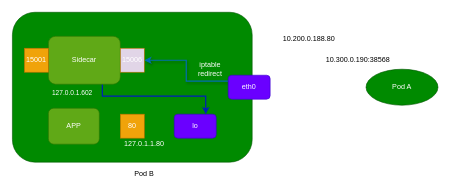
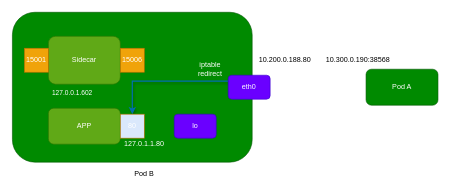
- <mxCell id="15" value="10.200.0.188.80" style="text;html=1;strokeColor=none;fillColor=none;align=center;verticalAlign=middle;whiteSpace=wrap;rounded=0;" vertex="1" parent="1"><mxGeometry x="460" y="55" width="110" height="20" as="geometry" /></mxCell>
+ <mxCell id="15" value="10.200.0.188.80" style="text;html=1;strokeColor=none;fillColor=none;align=center;verticalAlign=middle;whiteSpace=wrap;rounded=0;" vertex="1" parent="1"><mxGeometry x="420" y="90" width="110" height="20" as="geometry" /></mxCell>
- <mxCell id="9" value="15006" style="rounded=0;whiteSpace=wrap;html=1;fillColor=#e1d5e7;strokeColor=#BD7000;fontColor=#ffffff;" vertex="1" parent="1"><mxGeometry x="200" y="80" width="40" height="40" as="geometry" /></mxCell>
+ <mxCell id="9" value="15006" style="rounded=0;whiteSpace=wrap;html=1;fillColor=#f0a30a;strokeColor=#BD7000;fontColor=#ffffff;" vertex="1" parent="1"><mxGeometry x="200" y="80" width="40" height="40" as="geometry" /></mxCell>
- <mxCell id="5" style="edgeStyle=orthogonalEdgeStyle;rounded=0;orthogonalLoop=1;jettySize=auto;html=1;entryX=1;entryY=0.5;entryDx=0;entryDy=0;exitX=0;exitY=0.25;exitDx=0;exitDy=0;shadow=1;fillColor=#1ba1e2;strokeColor=#006EAF;strokeWidth=2;" edge="1" parent="1" source="6" target="9"><mxGeometry relative="1" as="geometry" /></mxCell>
+ <mxCell id="5" style="edgeStyle=orthogonalEdgeStyle;rounded=0;orthogonalLoop=1;jettySize=auto;html=1;exitX=0;exitY=0.25;exitDx=0;exitDy=0;shadow=1;fillColor=#1ba1e2;strokeColor=#006EAF;strokeWidth=2;" edge="1" parent="1" source="6" target="13"><mxGeometry relative="1" as="geometry" /></mxCell>
- <mxCell id="2" value="Pod A" style="ellipse;whiteSpace=wrap;html=1;fillColor=#008a00;strokeColor=#005700;fontColor=#ffffff;" vertex="1" parent="1"><mxGeometry x="610" y="115" width="120" height="60" as="geometry" /></mxCell>
+ <mxCell id="2" value="Pod A" style="rounded=1;whiteSpace=wrap;html=1;fillColor=#008a00;strokeColor=#005700;fontColor=#ffffff;" vertex="1" parent="1"><mxGeometry x="610" y="115" width="120" height="60" as="geometry" /></mxCell>
- <mxCell id="7" style="edgeStyle=orthogonalEdgeStyle;rounded=0;orthogonalLoop=1;jettySize=auto;html=1;exitX=0.75;exitY=1;exitDx=0;exitDy=0;entryX=0.75;entryY=0;entryDx=0;entryDy=0;fillColor=#0050ef;strokeColor=#001DBC;strokeWidth=2;" edge="1" parent="1" source="8" target="11"><mxGeometry relative="1" as="geometry"><Array as="points"><mxPoint x="170" y="160" /><mxPoint x="343" y="160" /></Array></mxGeometry></mxCell>
- <mxCell id="12" value="APP" style="rounded=1;whiteSpace=wrap;html=1;fillColor=#60a917;strokeColor=#2D7600;fontColor=#ffffff;" vertex="1" parent="1"><mxGeometry x="80" y="180" width="85" height="60" as="geometry" /></mxCell>
+ <mxCell id="12" value="APP" style="rounded=1;whiteSpace=wrap;html=1;fillColor=#60a917;strokeColor=#2D7600;fontColor=#ffffff;" vertex="1" parent="1"><mxGeometry x="80" y="180" width="120" height="60" as="geometry" /></mxCell>
- <mxCell id="13" value="80" style="rounded=0;whiteSpace=wrap;html=1;fillColor=#f0a30a;strokeColor=#BD7000;fontColor=#ffffff;" vertex="1" parent="1"><mxGeometry x="200" y="190" width="40" height="40" as="geometry" /></mxCell>
+ <mxCell id="13" value="80" style="rounded=0;whiteSpace=wrap;html=1;fillColor=#dae8fc;strokeColor=#BD7000;fontColor=#ffffff;" vertex="1" parent="1"><mxGeometry x="200" y="190" width="40" height="40" as="geometry" /></mxCell>
